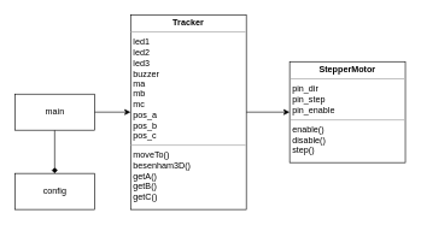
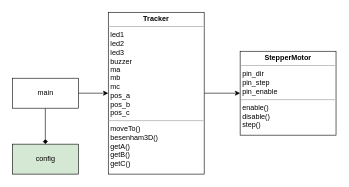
- <mxCell id="8" value="config" style="html=1;" vertex="1" parent="1"><mxGeometry x="20" y="240" width="110" height="50" as="geometry" /></mxCell>
+ <mxCell id="8" value="config" style="html=1;fillColor=#d5e8d4;" vertex="1" parent="1"><mxGeometry x="20" y="240" width="110" height="50" as="geometry" /></mxCell>
